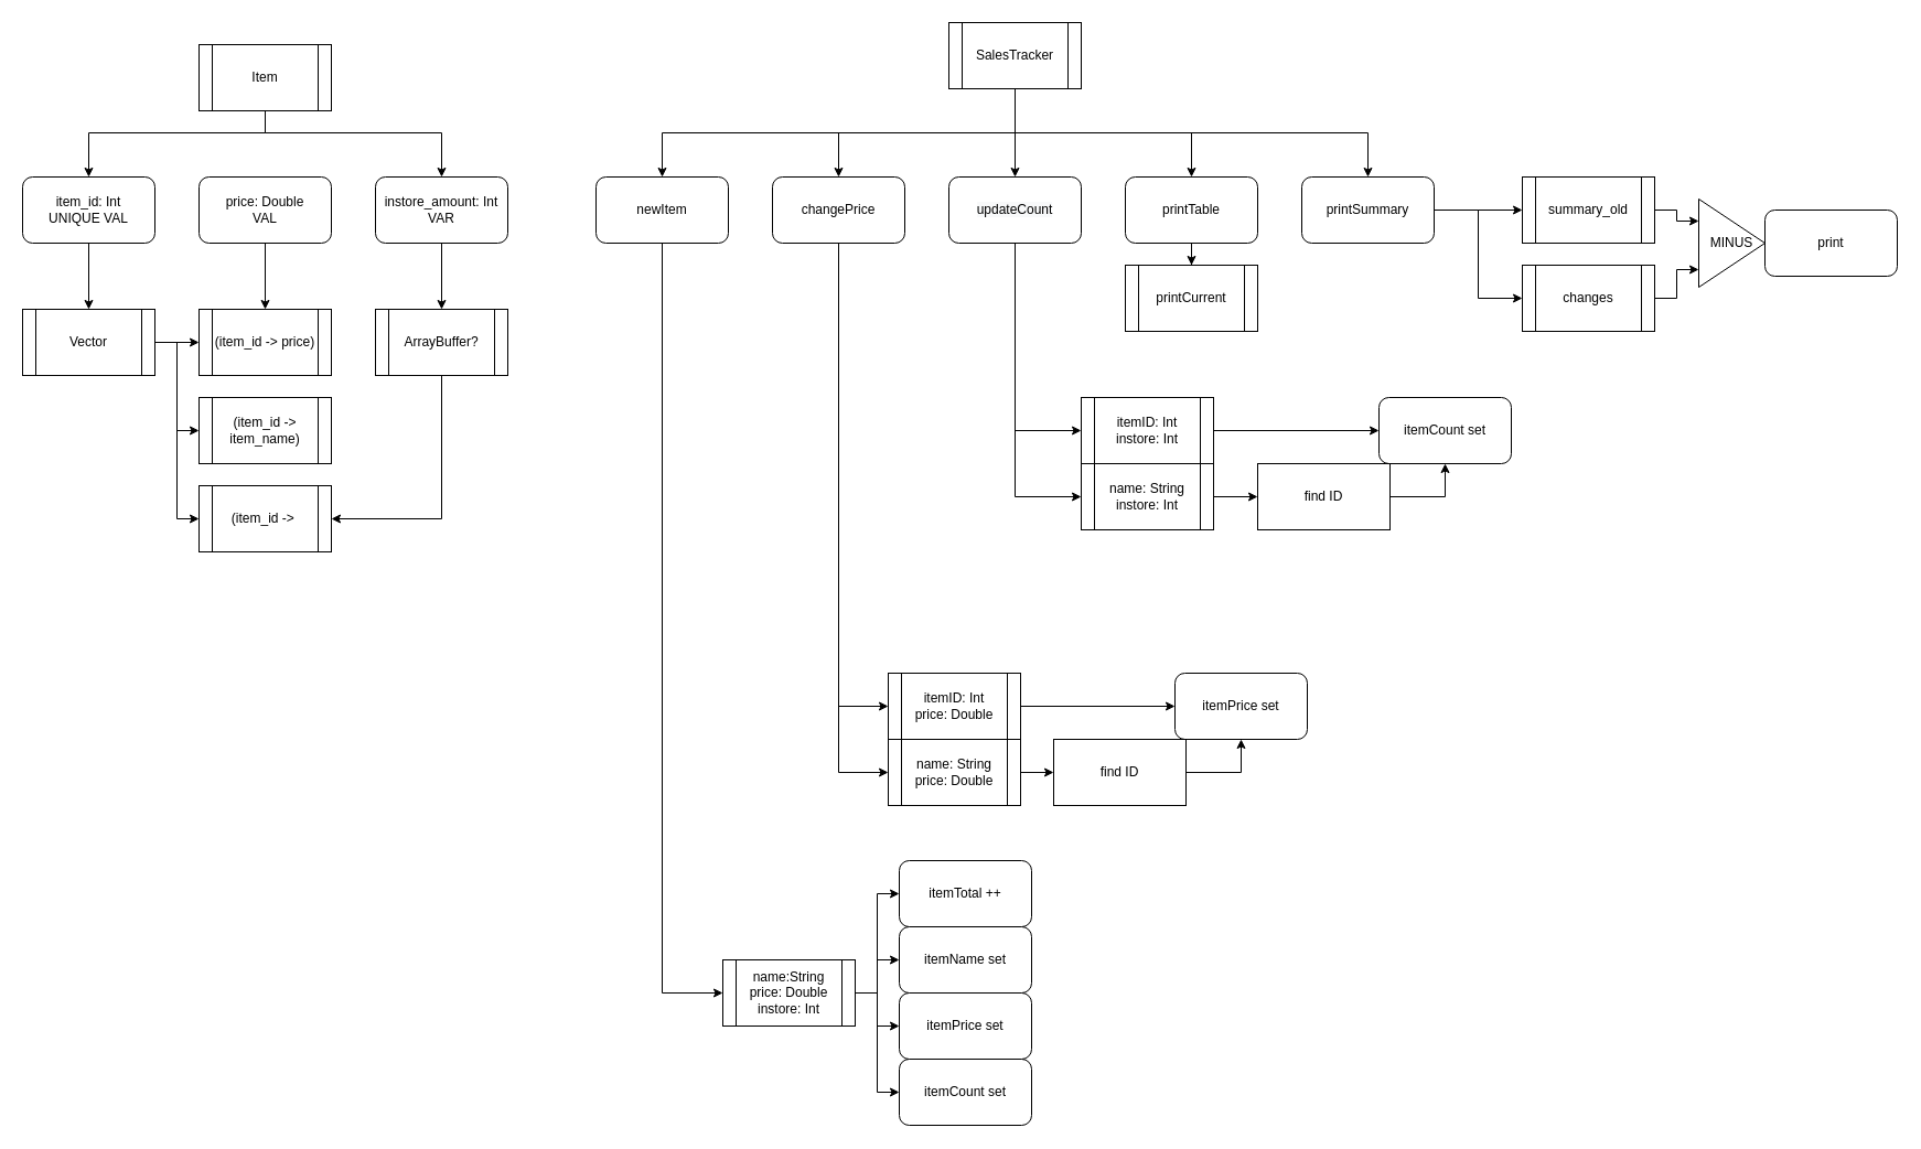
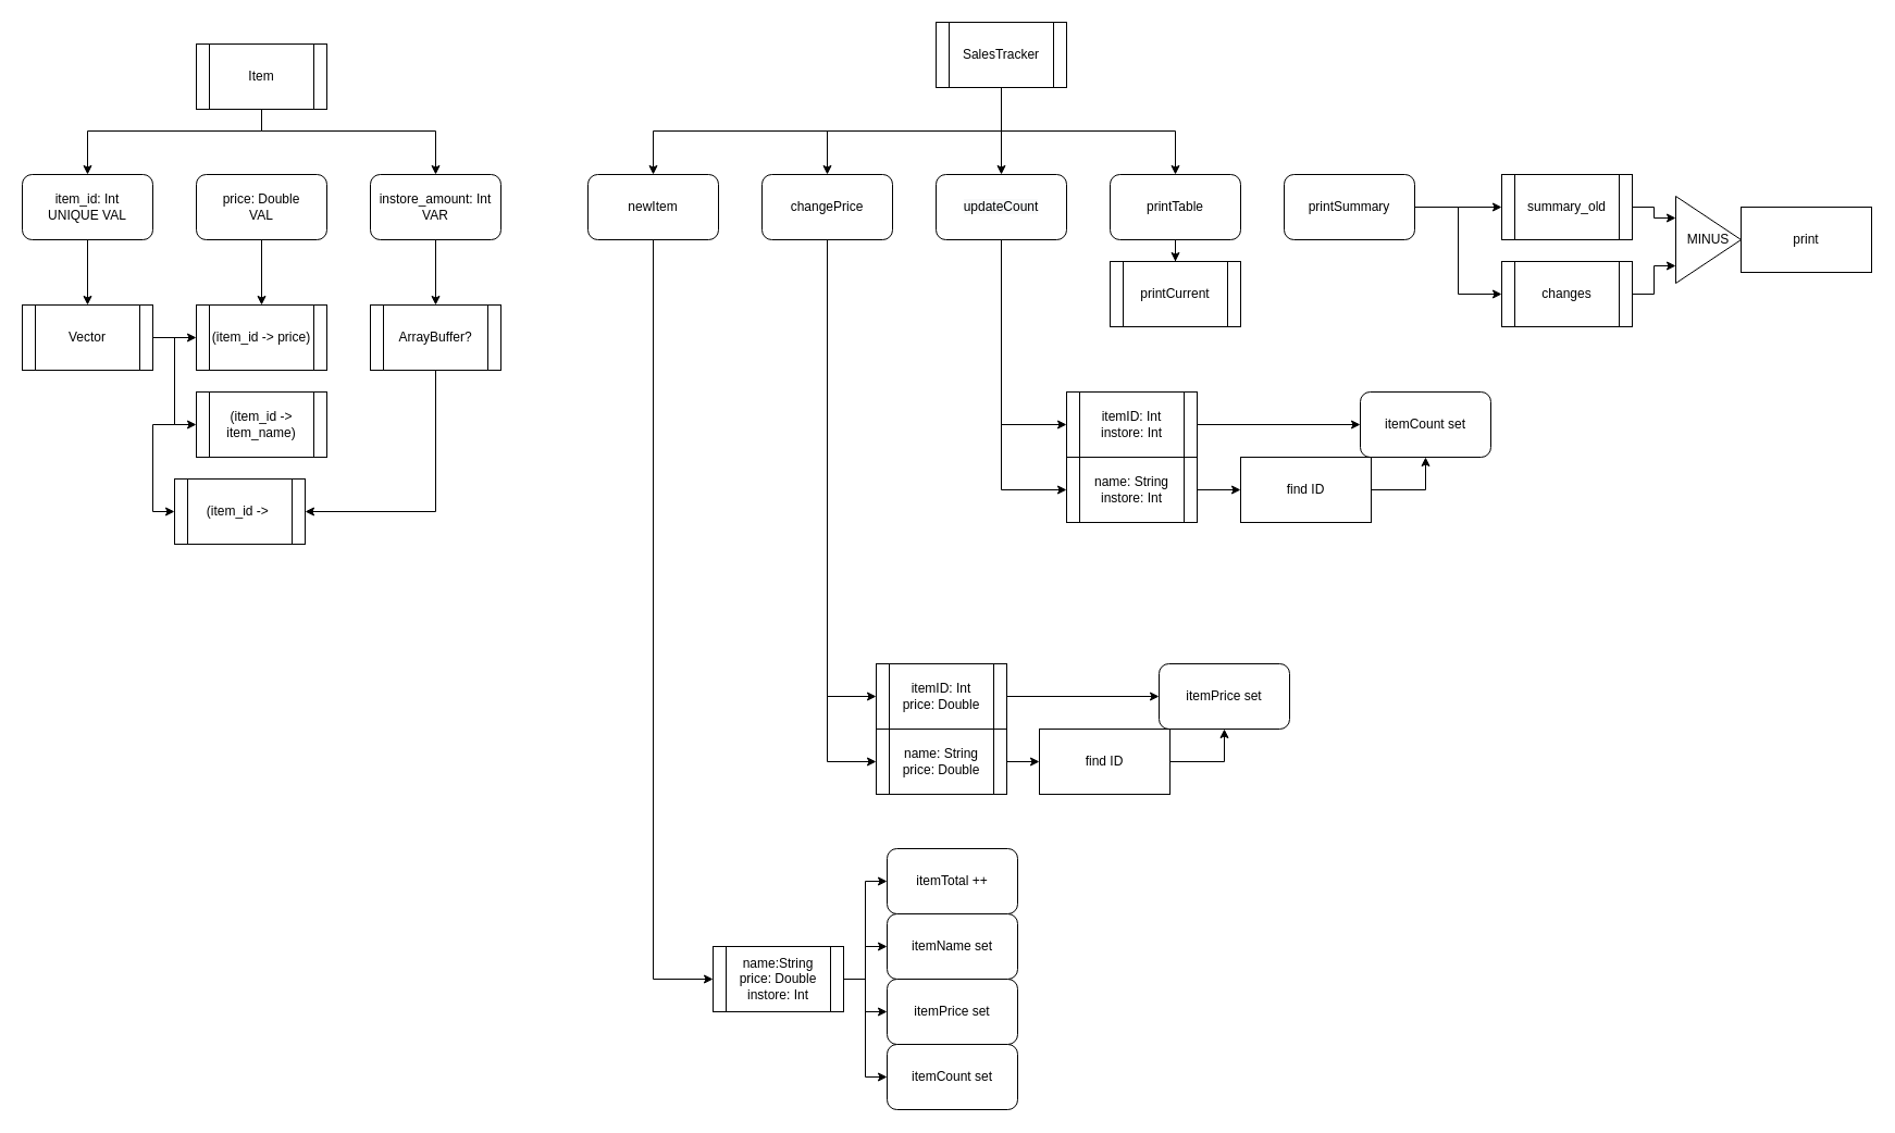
- <mxCell id="14" style="edgeStyle=orthogonalEdgeStyle;rounded=0;orthogonalLoop=1;jettySize=auto;html=1;entryX=0.5;entryY=0;entryDx=0;entryDy=0;" edge="1" parent="1" source="19" target="32"><mxGeometry relative="1" as="geometry"><Array as="points"><mxPoint x="920" y="120" /><mxPoint x="1240" y="120" /></Array></mxGeometry></mxCell>
- <mxCell id="68" value="print" style="rounded=1;whiteSpace=wrap;html=1;" vertex="1" parent="1"><mxGeometry x="1600" y="190" width="120" height="60" as="geometry" /></mxCell>
+ <mxCell id="68" value="print" style="whiteSpace=wrap;html=1;rounded=0;" vertex="1" parent="1"><mxGeometry x="1600" y="190" width="120" height="60" as="geometry" /></mxCell>
- <mxCell id="38" value="(item_id -&amp;gt;&amp;nbsp;" style="shape=process;whiteSpace=wrap;html=1;backgroundOutline=1;" vertex="1" parent="1"><mxGeometry x="180" y="440" width="120" height="60" as="geometry" /></mxCell>
+ <mxCell id="38" value="(item_id -&amp;gt;&amp;nbsp;" style="shape=process;whiteSpace=wrap;html=1;backgroundOutline=1;" vertex="1" parent="1"><mxGeometry x="160" y="440" width="120" height="60" as="geometry" /></mxCell>
